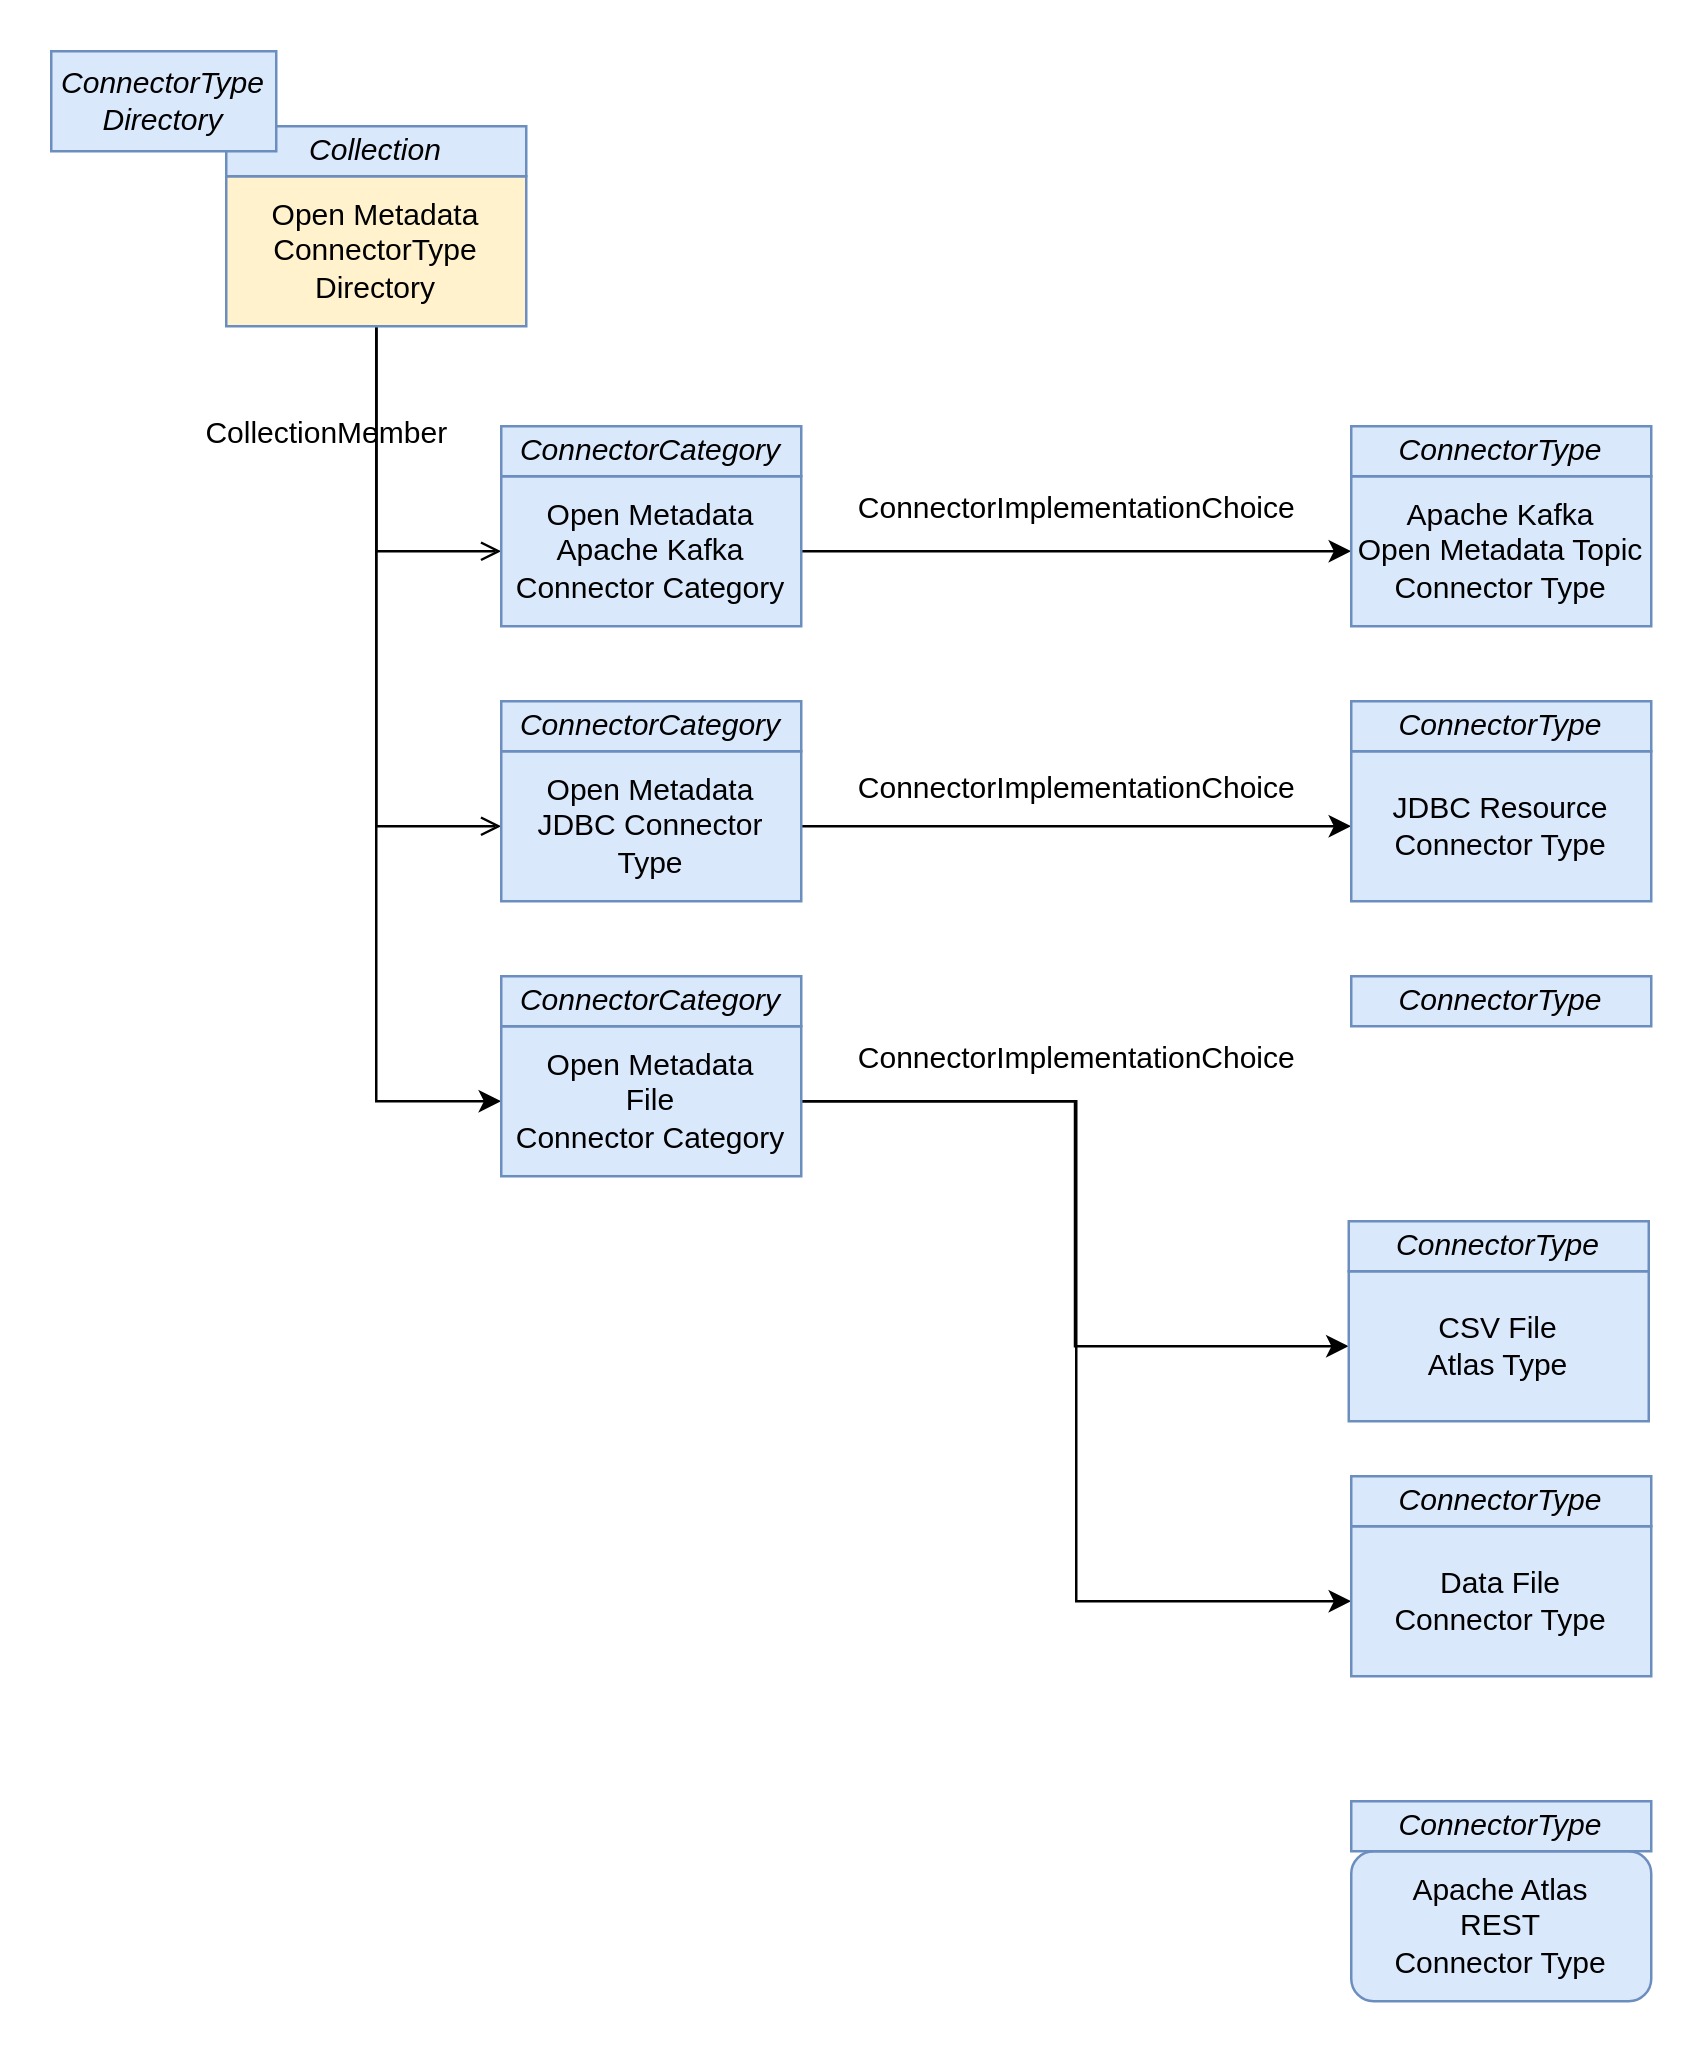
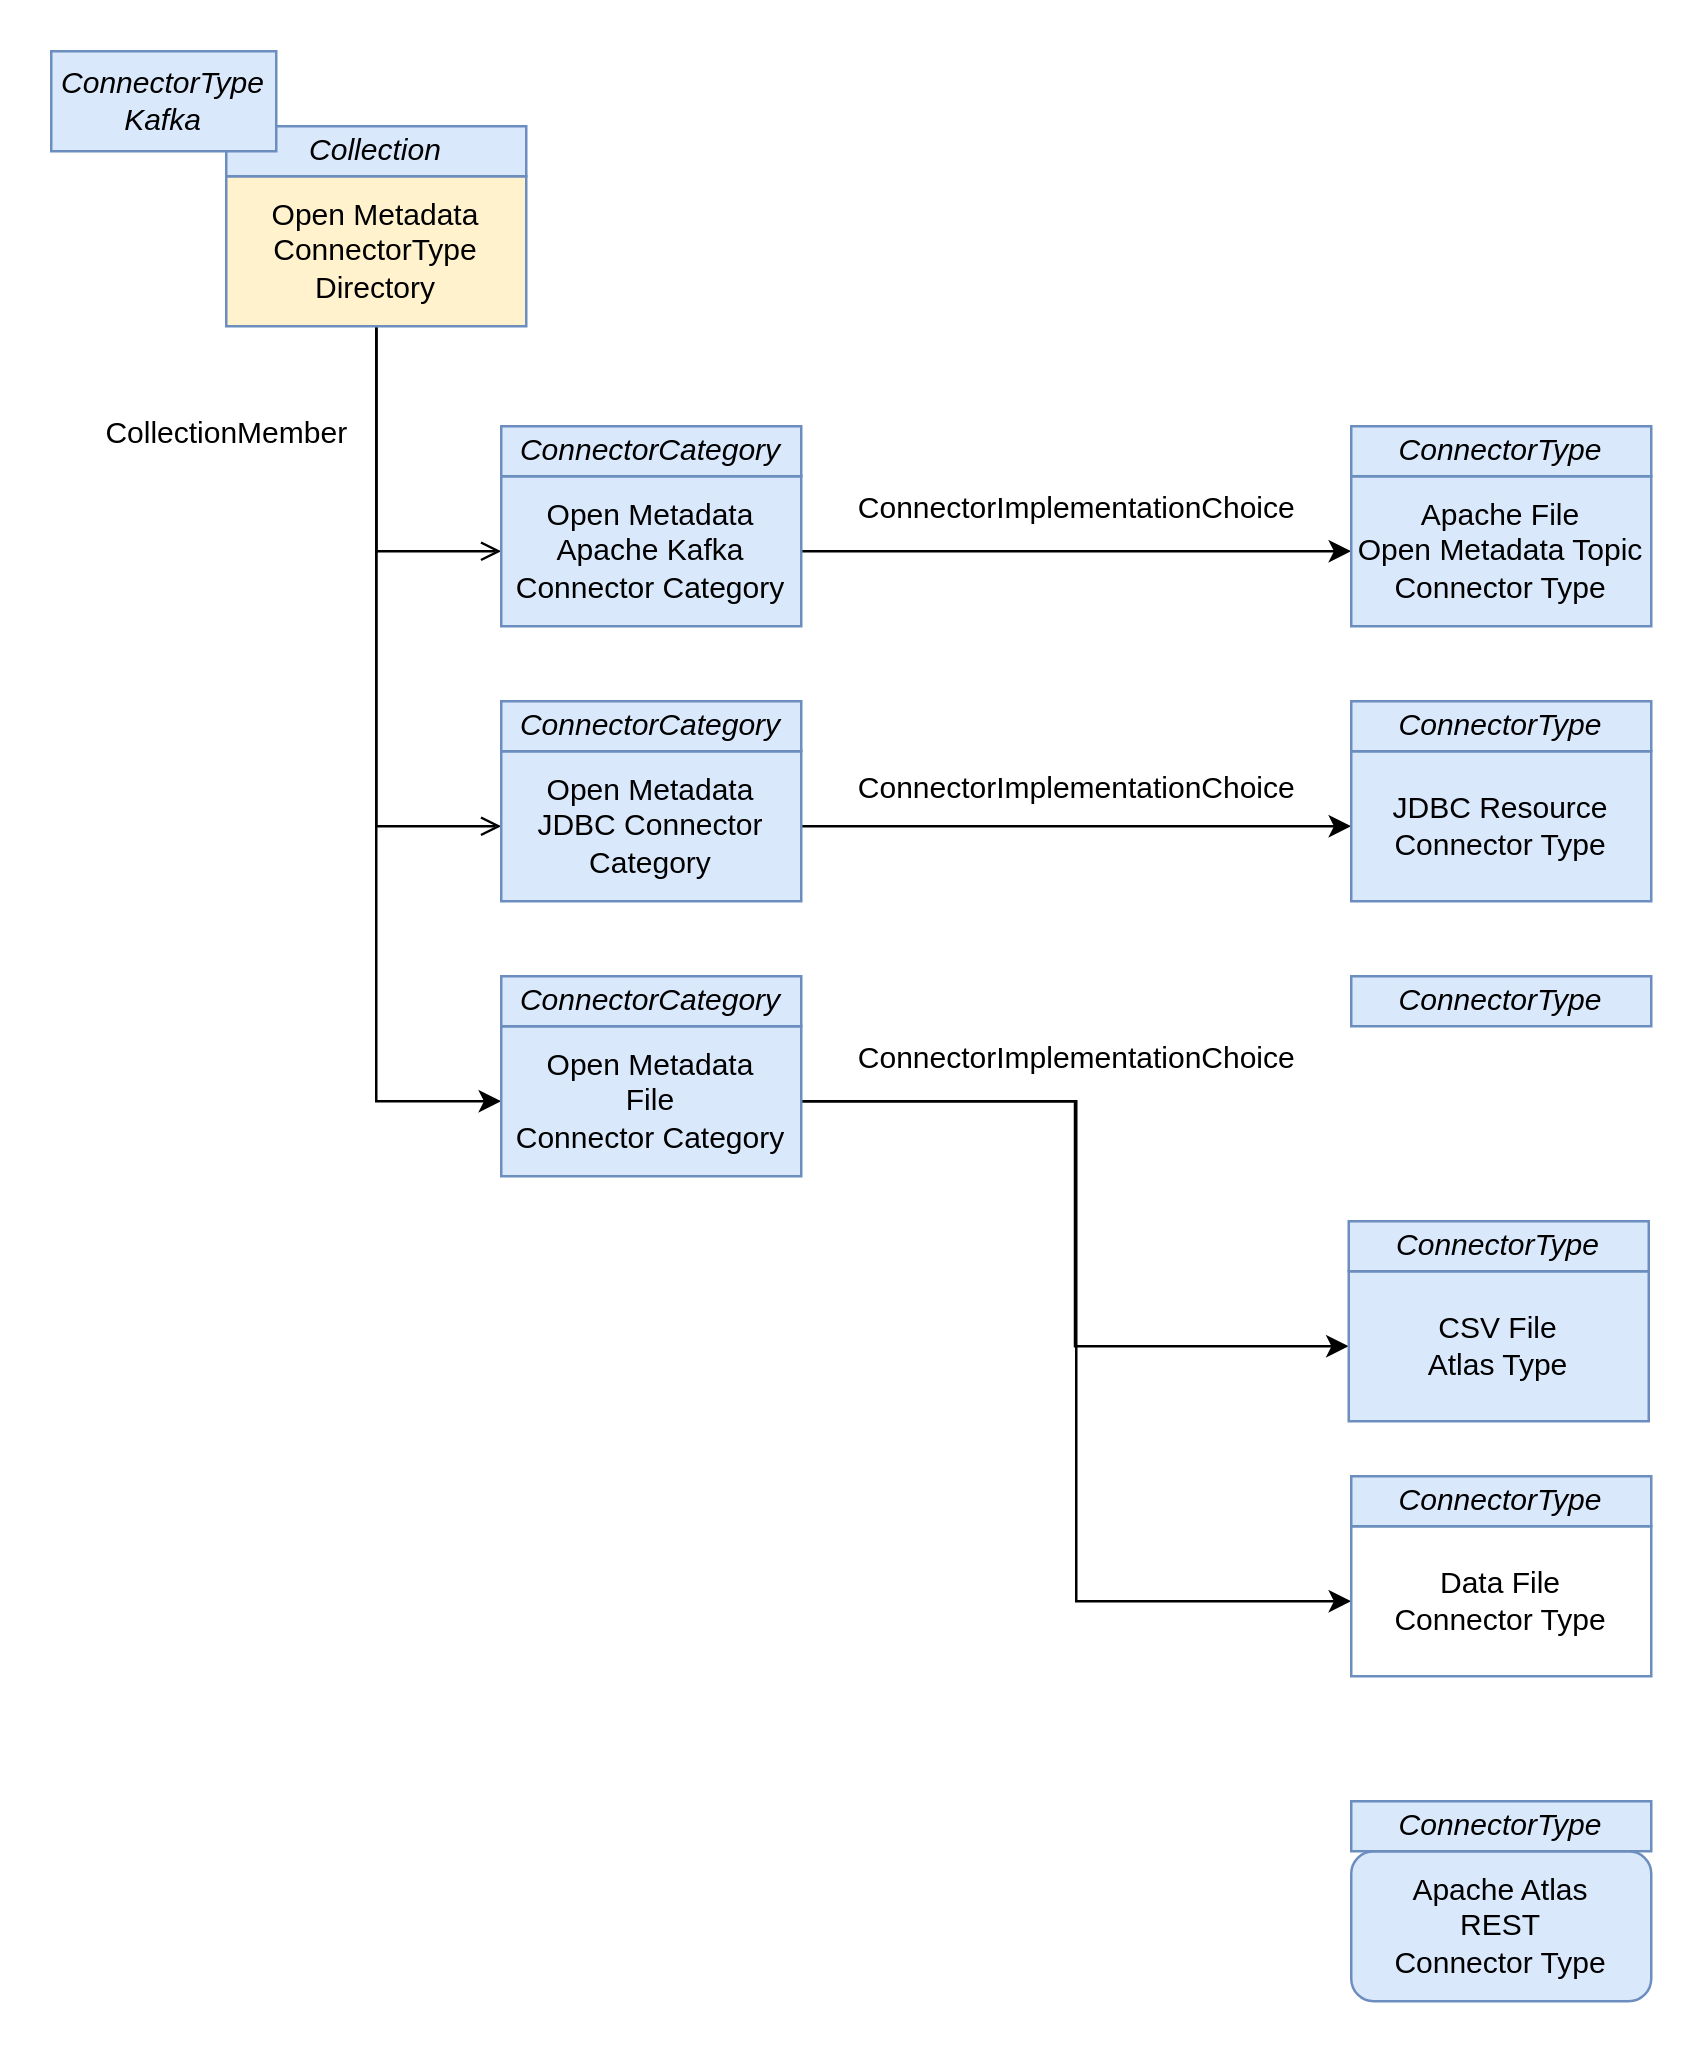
- <mxCell id="7" value="ConnectorType&lt;br&gt;Directory" style="rounded=0;whiteSpace=wrap;html=1;fontStyle=2;fillColor=#dae8fc;strokeColor=#6c8ebf;" parent="1" vertex="1"><mxGeometry x="20" y="20" width="90" height="40" as="geometry" /></mxCell>
+ <mxCell id="7" value="ConnectorType&lt;br&gt;Kafka" style="rounded=0;whiteSpace=wrap;html=1;fontStyle=2;fillColor=#dae8fc;strokeColor=#6c8ebf;" parent="1" vertex="1"><mxGeometry x="20" y="20" width="90" height="40" as="geometry" /></mxCell>
- <mxCell id="12" value="CollectionMember" style="text;html=1;align=center;verticalAlign=middle;resizable=0;points=[];autosize=1;strokeColor=none;fillColor=none;" parent="1" vertex="1"><mxGeometry x="70" y="158" width="120" height="30" as="geometry" /></mxCell>
+ <mxCell id="12" value="CollectionMember" style="text;html=1;align=center;verticalAlign=middle;resizable=0;points=[];autosize=1;strokeColor=none;fillColor=none;" parent="1" vertex="1"><mxGeometry x="30" y="158" width="120" height="30" as="geometry" /></mxCell>
- <mxCell id="22" value="Apache Kafka&lt;br&gt;Open Metadata Topic Connector Type" style="rounded=0;whiteSpace=wrap;html=1;fillColor=#dae8fc;strokeColor=#6c8ebf;" parent="1" vertex="1"><mxGeometry x="540" y="190" width="120" height="60" as="geometry" /></mxCell>
+ <mxCell id="22" value="Apache File&lt;br&gt;Open Metadata Topic Connector Type" style="rounded=0;whiteSpace=wrap;html=1;fillColor=#dae8fc;strokeColor=#6c8ebf;" parent="1" vertex="1"><mxGeometry x="540" y="190" width="120" height="60" as="geometry" /></mxCell>
- <mxCell id="17" value="Open Metadata&lt;br&gt;JDBC Connector Type" style="rounded=0;whiteSpace=wrap;html=1;fillColor=#dae8fc;strokeColor=#6c8ebf;" parent="1" vertex="1"><mxGeometry x="200" y="300" width="120" height="60" as="geometry" /></mxCell>
+ <mxCell id="17" value="Open Metadata&lt;br&gt;JDBC Connector Category" style="rounded=0;whiteSpace=wrap;html=1;fillColor=#dae8fc;strokeColor=#6c8ebf;" parent="1" vertex="1"><mxGeometry x="200" y="300" width="120" height="60" as="geometry" /></mxCell>
- <mxCell id="19" value="Data File&lt;br&gt;Connector Type" style="rounded=0;whiteSpace=wrap;html=1;fillColor=#dae8fc;strokeColor=#6c8ebf;" parent="1" vertex="1"><mxGeometry x="540" y="610" width="120" height="60" as="geometry" /></mxCell>
+ <mxCell id="19" value="Data File&lt;br&gt;Connector Type" style="rounded=0;whiteSpace=wrap;html=1;fillColor=#ffffff;strokeColor=#6c8ebf;" parent="1" vertex="1"><mxGeometry x="540" y="610" width="120" height="60" as="geometry" /></mxCell>
